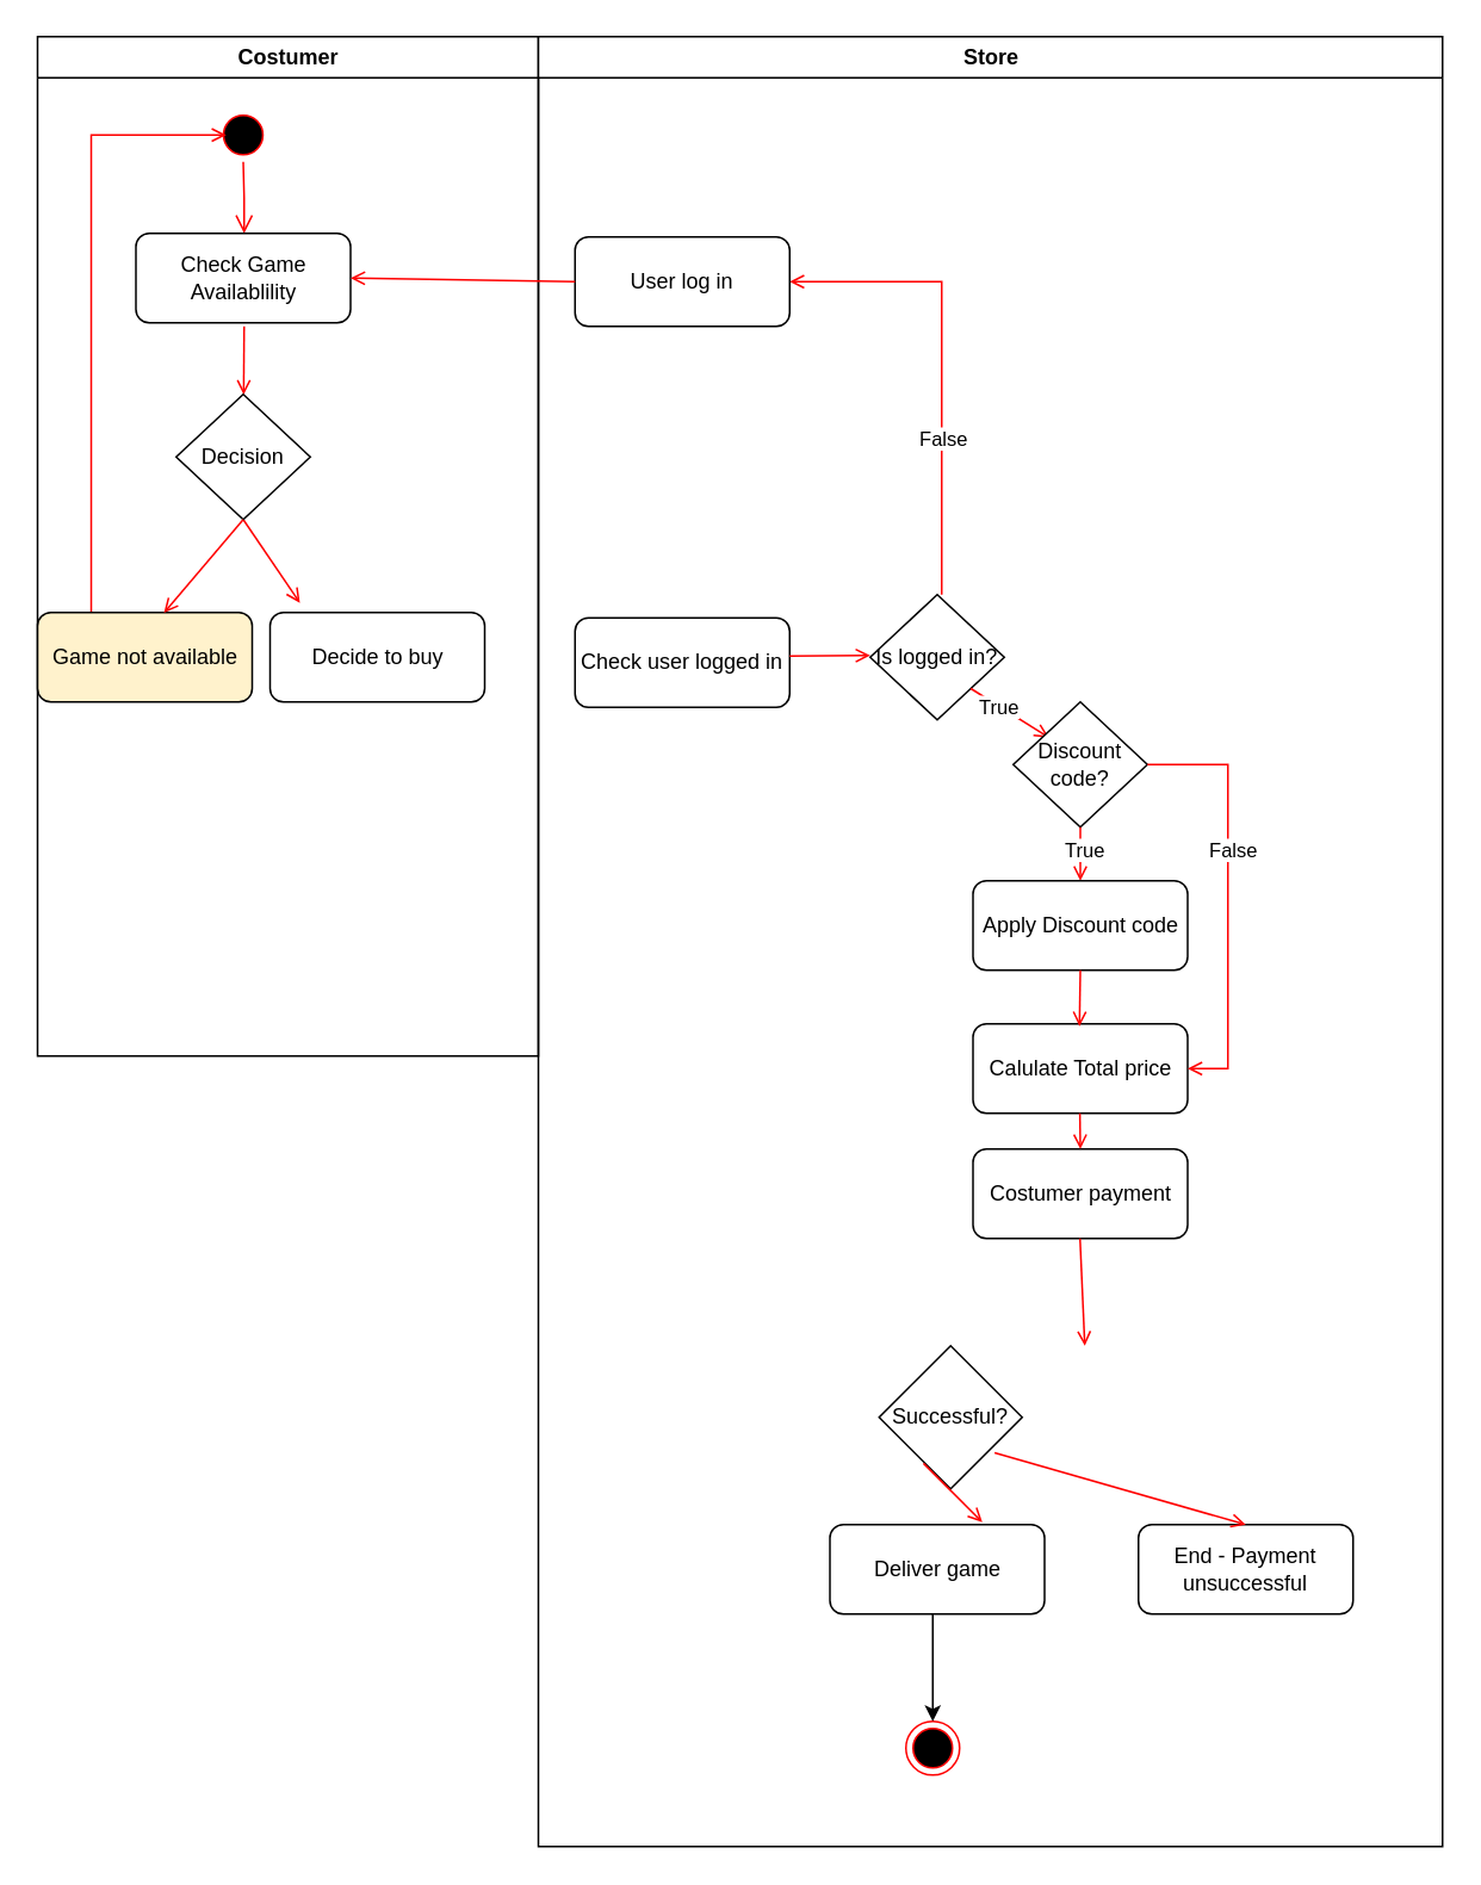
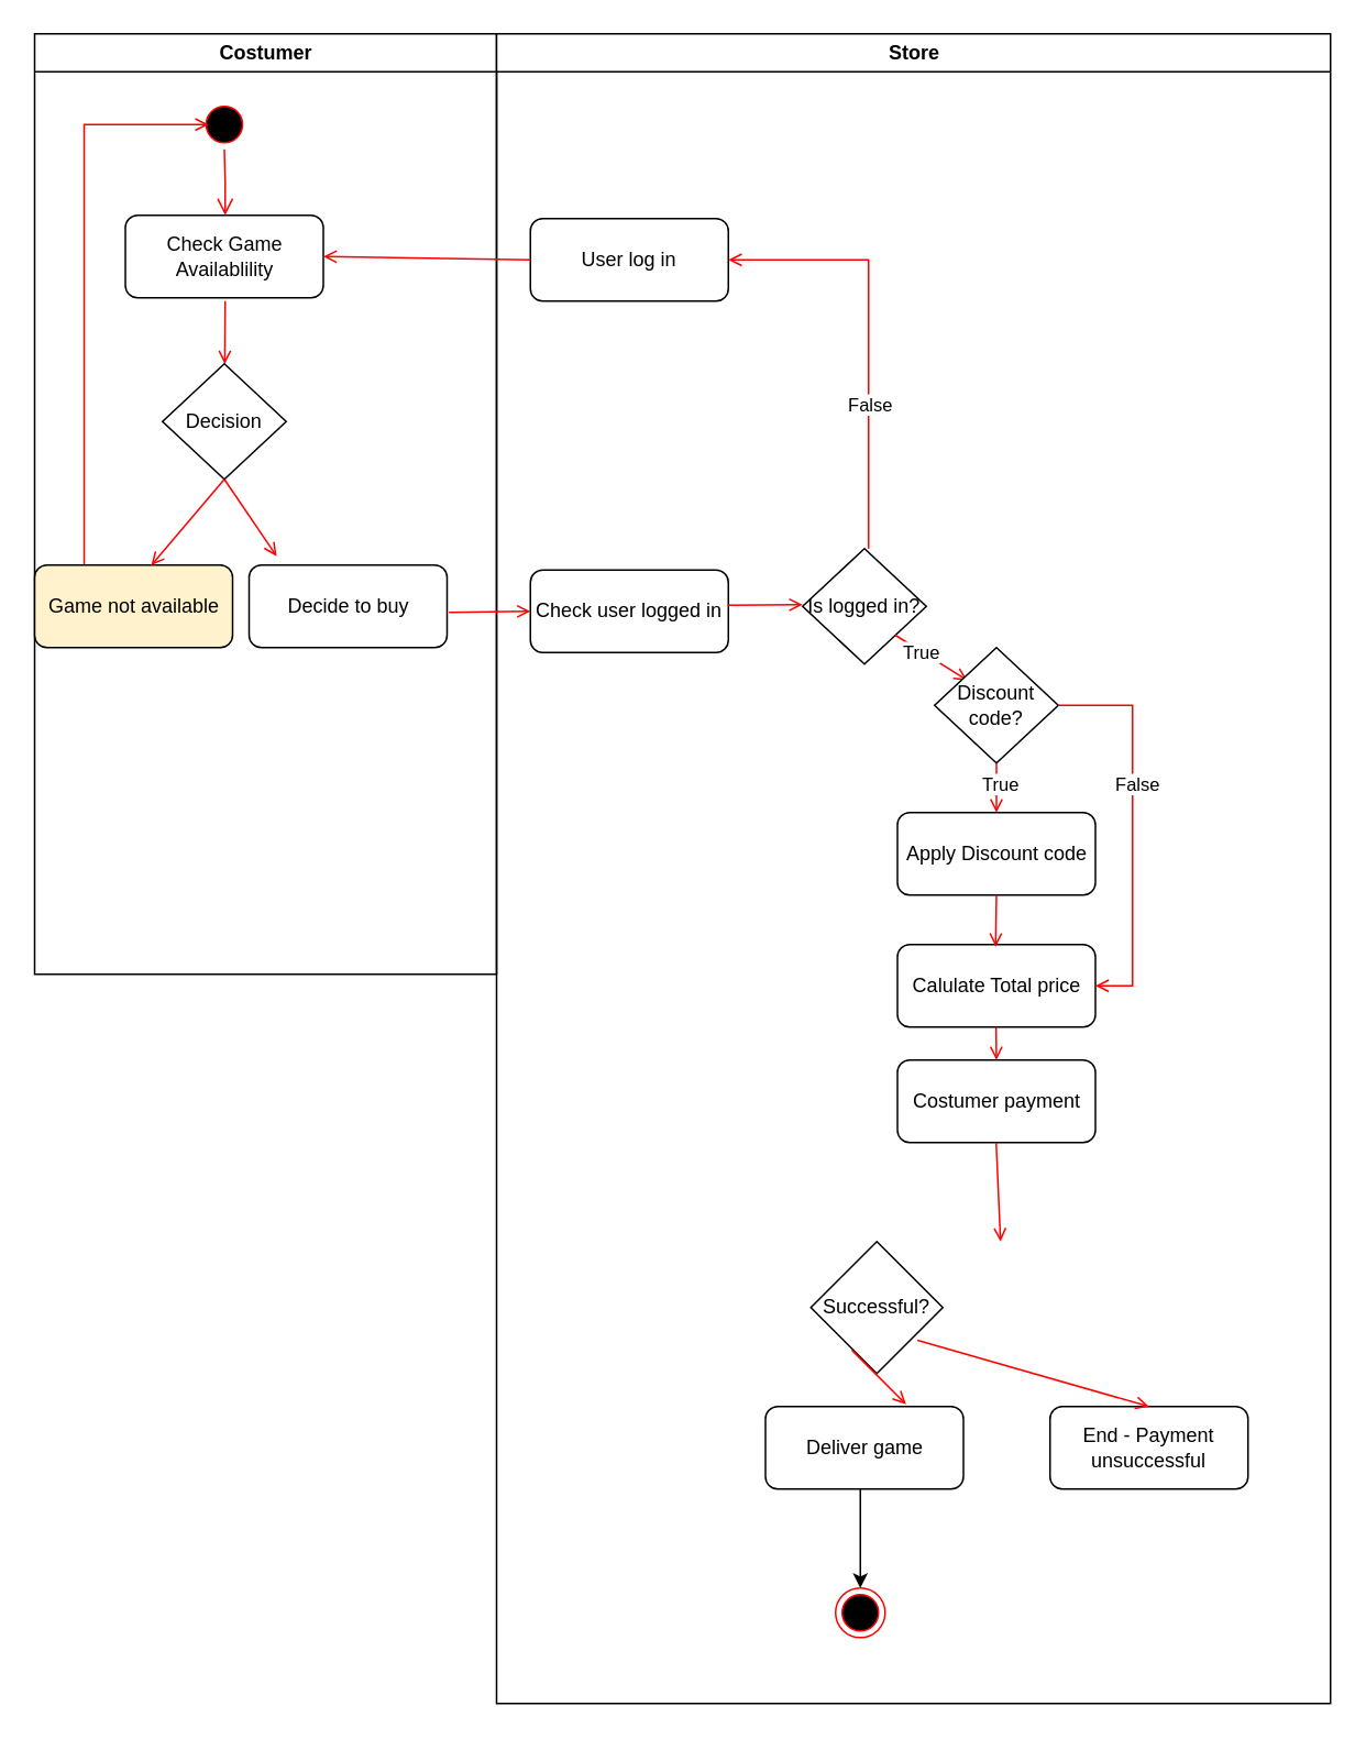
+ <mxCell id="41" value="" style="endArrow=open;strokeColor=#FF0000;endFill=1;rounded=0;exitX=1.009;exitY=0.573;exitDx=0;exitDy=0;exitPerimeter=0;entryX=0;entryY=0.5;entryDx=0;entryDy=0;" parent="1" source="43" target="15" edge="1"><mxGeometry relative="1" as="geometry"><mxPoint x="190.5" y="370" as="sourcePoint" /><mxPoint x="316" y="371" as="targetPoint" /></mxGeometry></mxCell>
